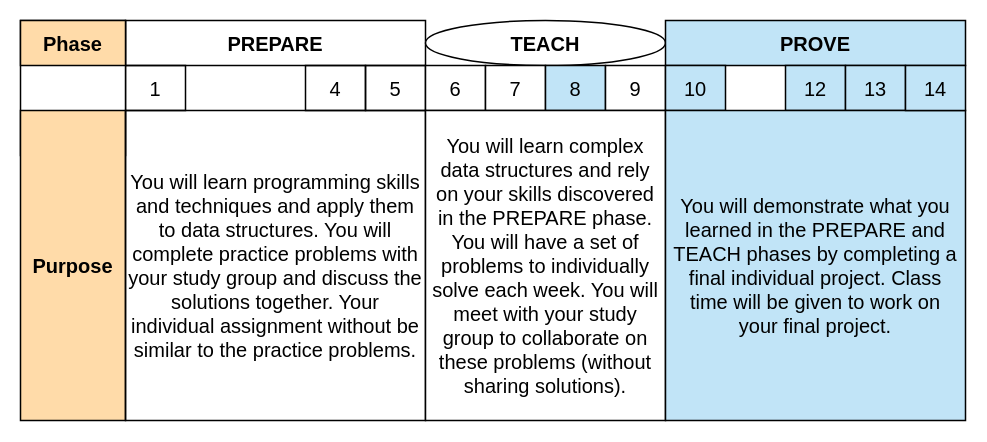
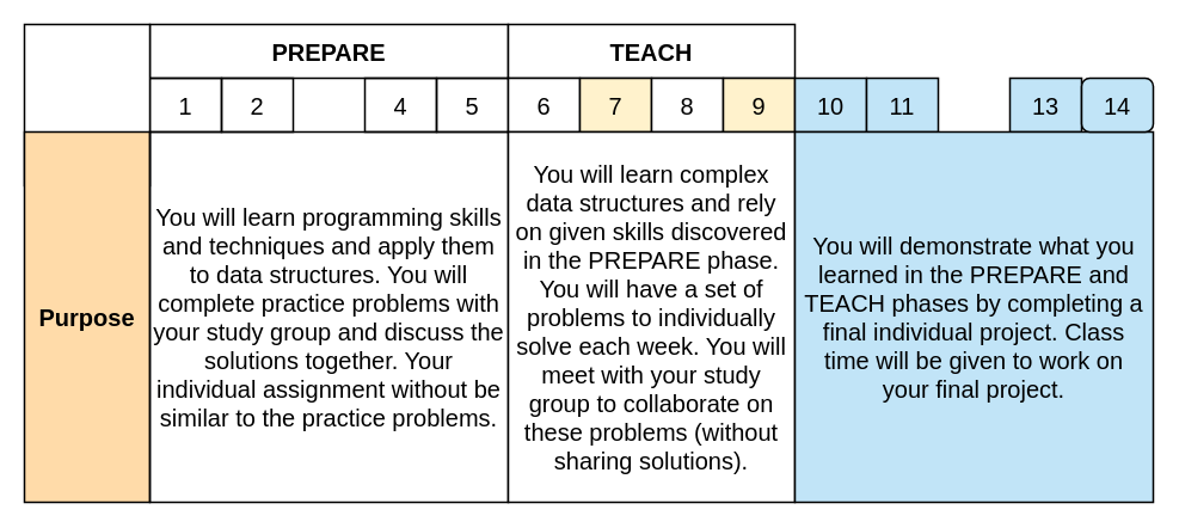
- <mxCell id="18" value="Phase" style="html=1;overflow=block;blockSpacing=1;whiteSpace=wrap;fontSize=20;fontColor=default;fontStyle=1;spacing=3.8;strokeOpacity=100;fillOpacity=100;fillColor=#ffdba9;strokeWidth=1.5;" vertex="1" parent="1"><mxGeometry x="20" y="20" width="105" height="45" as="geometry" /></mxCell>
- <mxCell id="3" value="TEACH" style="ellipse;html=1;overflow=block;blockSpacing=1;whiteSpace=wrap;fontSize=20;fontColor=default;fontStyle=1;spacing=3.8;strokeOpacity=100;strokeWidth=1.5;" vertex="1" parent="1"><mxGeometry x="425" y="20" width="240" height="45" as="geometry" /></mxCell>
+ <mxCell id="3" value="TEACH" style="html=1;overflow=block;blockSpacing=1;whiteSpace=wrap;fontSize=20;fontColor=default;fontStyle=1;spacing=3.8;strokeOpacity=100;strokeWidth=1.5;" vertex="1" parent="1"><mxGeometry x="425" y="20" width="240" height="45" as="geometry" /></mxCell>
- <mxCell id="4" value="PROVE" style="html=1;overflow=block;blockSpacing=1;whiteSpace=wrap;fontSize=20;fontColor=default;fontStyle=1;spacing=3.8;strokeOpacity=100;fillOpacity=100;fillColor=#c1e4f7;strokeWidth=1.5;" vertex="1" parent="1"><mxGeometry x="665" y="20" width="300" height="45" as="geometry" /></mxCell>
+ <mxCell id="6" value="2" style="html=1;overflow=block;blockSpacing=1;whiteSpace=wrap;fontSize=20;fontColor=default;spacing=3.8;strokeOpacity=100;fillOpacity=0;fillColor=#000000;strokeWidth=1.5;" vertex="1" parent="1"><mxGeometry x="185" y="65" width="60" height="45" as="geometry" /></mxCell>
- <mxCell id="10" value="7" style="html=1;overflow=block;blockSpacing=1;whiteSpace=wrap;fontSize=20;fontColor=default;spacing=3.8;strokeOpacity=100;strokeWidth=1.5;" vertex="1" parent="1"><mxGeometry x="485" y="65" width="60" height="45" as="geometry" /></mxCell>
+ <mxCell id="10" value="7" style="html=1;overflow=block;blockSpacing=1;whiteSpace=wrap;fontSize=20;fontColor=default;spacing=3.8;strokeOpacity=100;strokeWidth=1.5;fillColor=#fff2cc;" vertex="1" parent="1"><mxGeometry x="485" y="65" width="60" height="45" as="geometry" /></mxCell>
- <mxCell id="11" value="8" style="html=1;overflow=block;blockSpacing=1;whiteSpace=wrap;fontSize=20;fontColor=default;spacing=3.8;strokeOpacity=100;strokeWidth=1.5;fillColor=#c1e4f7;" vertex="1" parent="1"><mxGeometry x="545" y="65" width="60" height="45" as="geometry" /></mxCell>
+ <mxCell id="11" value="8" style="html=1;overflow=block;blockSpacing=1;whiteSpace=wrap;fontSize=20;fontColor=default;spacing=3.8;strokeOpacity=100;strokeWidth=1.5;" vertex="1" parent="1"><mxGeometry x="545" y="65" width="60" height="45" as="geometry" /></mxCell>
- <mxCell id="12" value="9" style="html=1;overflow=block;blockSpacing=1;whiteSpace=wrap;fontSize=20;fontColor=default;spacing=3.8;strokeOpacity=100;strokeWidth=1.5;" vertex="1" parent="1"><mxGeometry x="605" y="65" width="60" height="45" as="geometry" /></mxCell>
+ <mxCell id="12" value="9" style="html=1;overflow=block;blockSpacing=1;whiteSpace=wrap;fontSize=20;fontColor=default;spacing=3.8;strokeOpacity=100;strokeWidth=1.5;fillColor=#fff2cc;" vertex="1" parent="1"><mxGeometry x="605" y="65" width="60" height="45" as="geometry" /></mxCell>
+ <mxCell id="14" value="11" style="html=1;overflow=block;blockSpacing=1;whiteSpace=wrap;fontSize=20;fontColor=default;spacing=3.8;strokeOpacity=100;fillOpacity=100;fillColor=#c1e4f7;strokeWidth=1.5;" vertex="1" parent="1"><mxGeometry x="725" y="65" width="60" height="45" as="geometry" /></mxCell>
- <mxCell id="15" value="12" style="html=1;overflow=block;blockSpacing=1;whiteSpace=wrap;fontSize=20;fontColor=default;spacing=3.8;strokeOpacity=100;fillOpacity=100;fillColor=#c1e4f7;strokeWidth=1.5;" vertex="1" parent="1"><mxGeometry x="785" y="65" width="60" height="45" as="geometry" /></mxCell>
- <mxCell id="23" value="14" style="html=1;overflow=block;blockSpacing=1;whiteSpace=wrap;fontSize=20;fontColor=default;spacing=3.8;strokeOpacity=100;fillOpacity=100;fillColor=#c1e4f7;strokeWidth=1.5;" vertex="1" parent="1"><mxGeometry x="905" y="65" width="60" height="45" as="geometry" /></mxCell>
+ <mxCell id="23" value="14" style="html=1;overflow=block;blockSpacing=1;whiteSpace=wrap;fontSize=20;fontColor=default;spacing=3.8;strokeOpacity=100;fillOpacity=100;fillColor=#c1e4f7;strokeWidth=1.5;rounded=1;" vertex="1" parent="1"><mxGeometry x="905" y="65" width="60" height="45" as="geometry" /></mxCell>
- <mxCell id="21" value="You will learn complex data structures and rely on your skills discovered in the PREPARE phase.  You will have a set of problems to individually solve each week. You will meet with your study group to collaborate on these problems (without sharing solutions)." style="html=1;overflow=block;blockSpacing=1;whiteSpace=wrap;fontSize=20;fontColor=default;spacing=3.8;strokeOpacity=100;strokeWidth=1.5;" vertex="1" parent="1"><mxGeometry x="425" y="110" width="240" height="310" as="geometry" /></mxCell>
+ <mxCell id="21" value="You will learn complex data structures and rely on given skills discovered in the PREPARE phase.  You will have a set of problems to individually solve each week. You will meet with your study group to collaborate on these problems (without sharing solutions)." style="html=1;overflow=block;blockSpacing=1;whiteSpace=wrap;fontSize=20;fontColor=default;spacing=3.8;strokeOpacity=100;strokeWidth=1.5;" vertex="1" parent="1"><mxGeometry x="425" y="110" width="240" height="310" as="geometry" /></mxCell>
